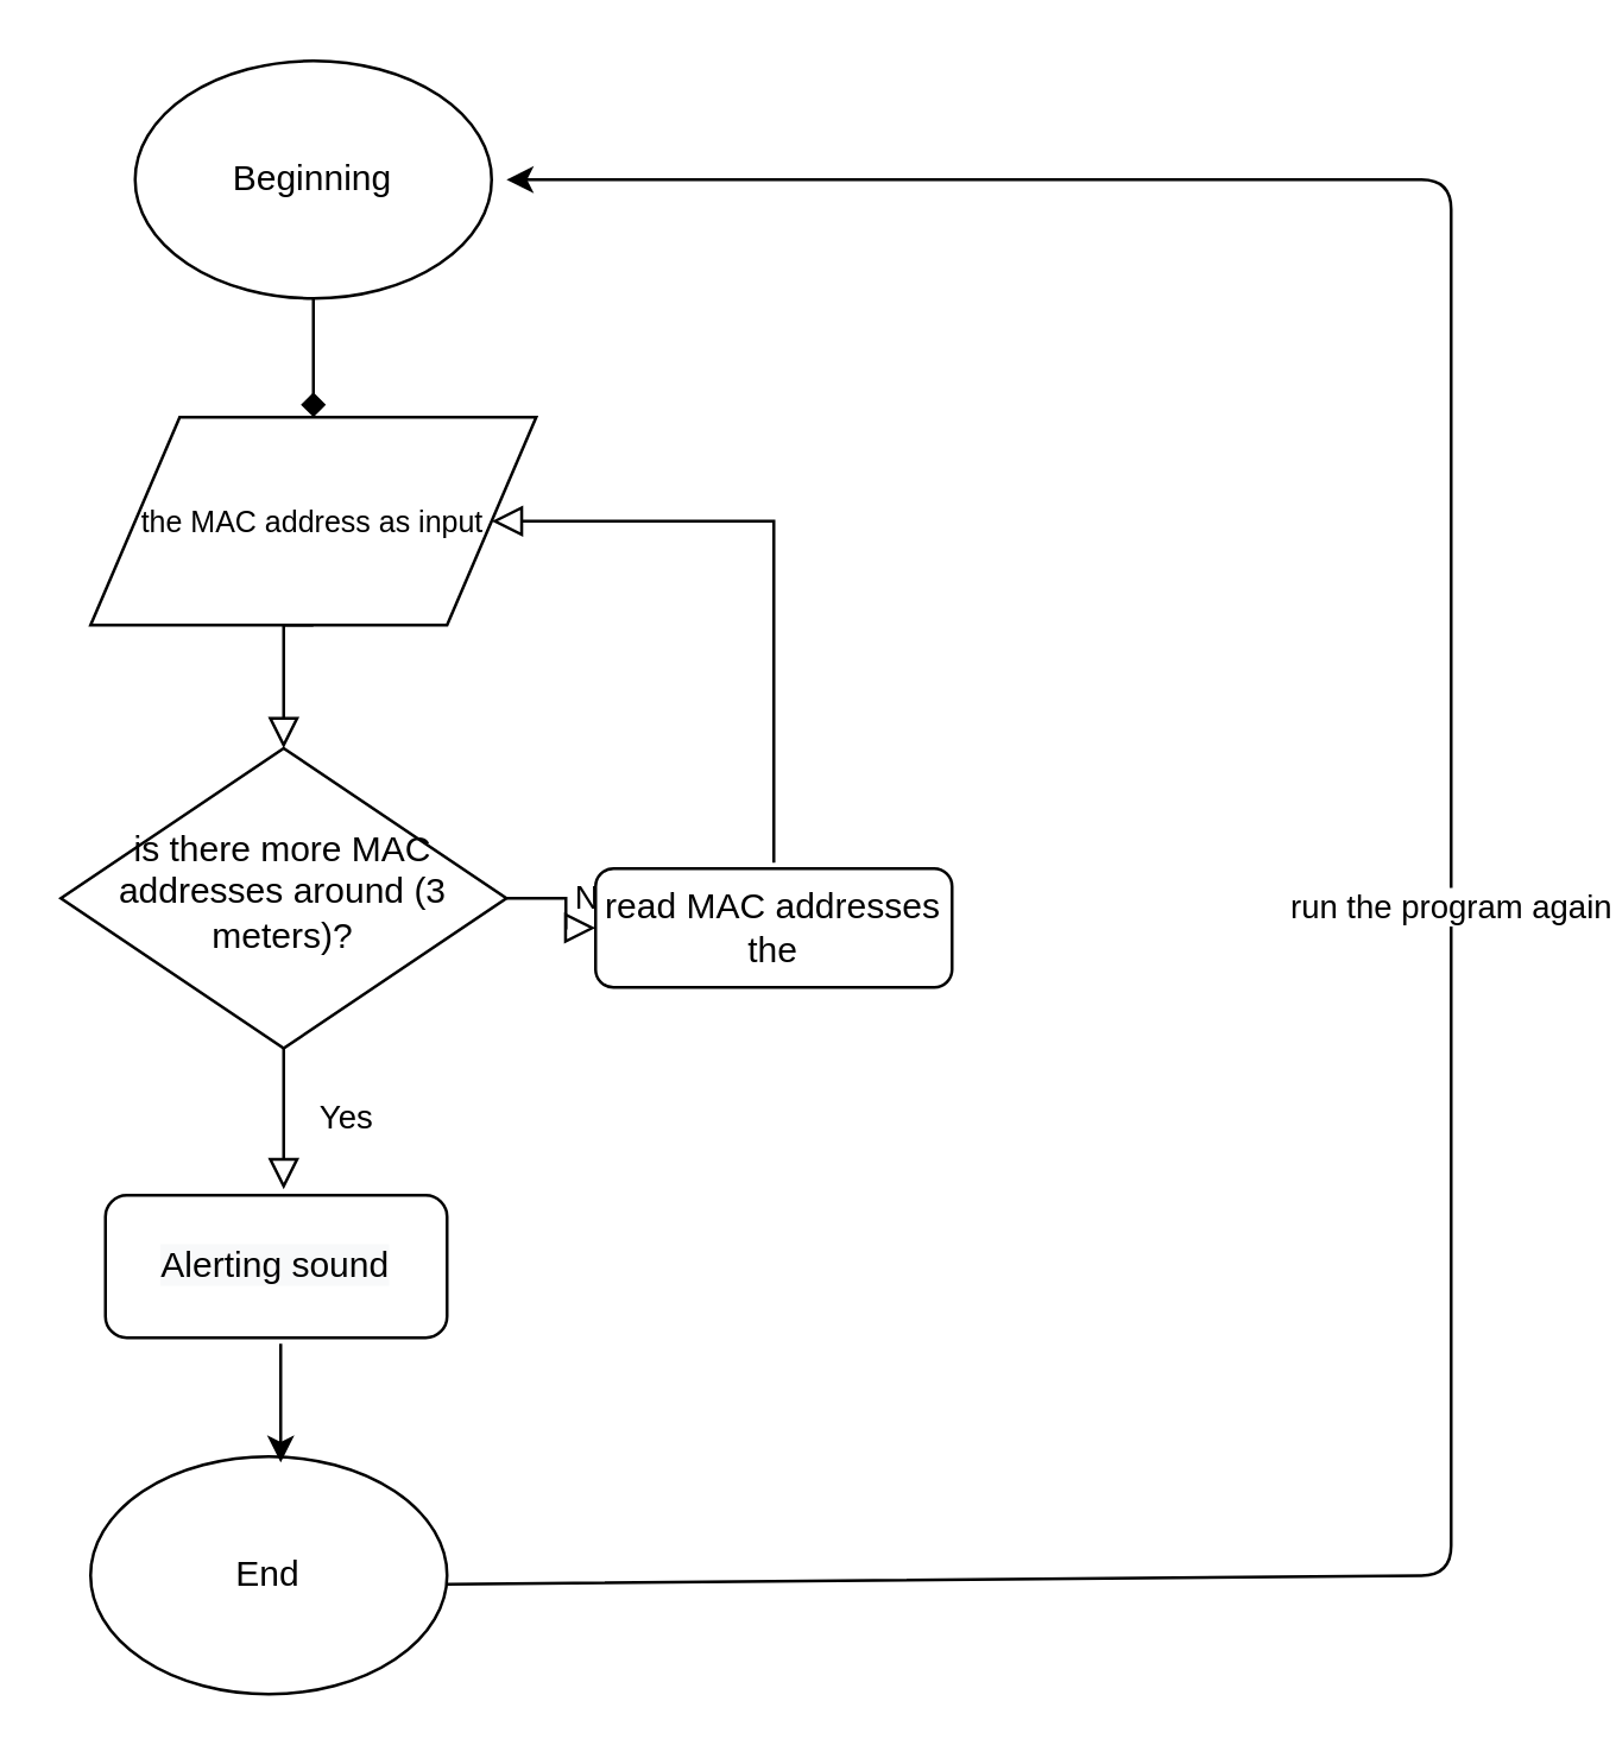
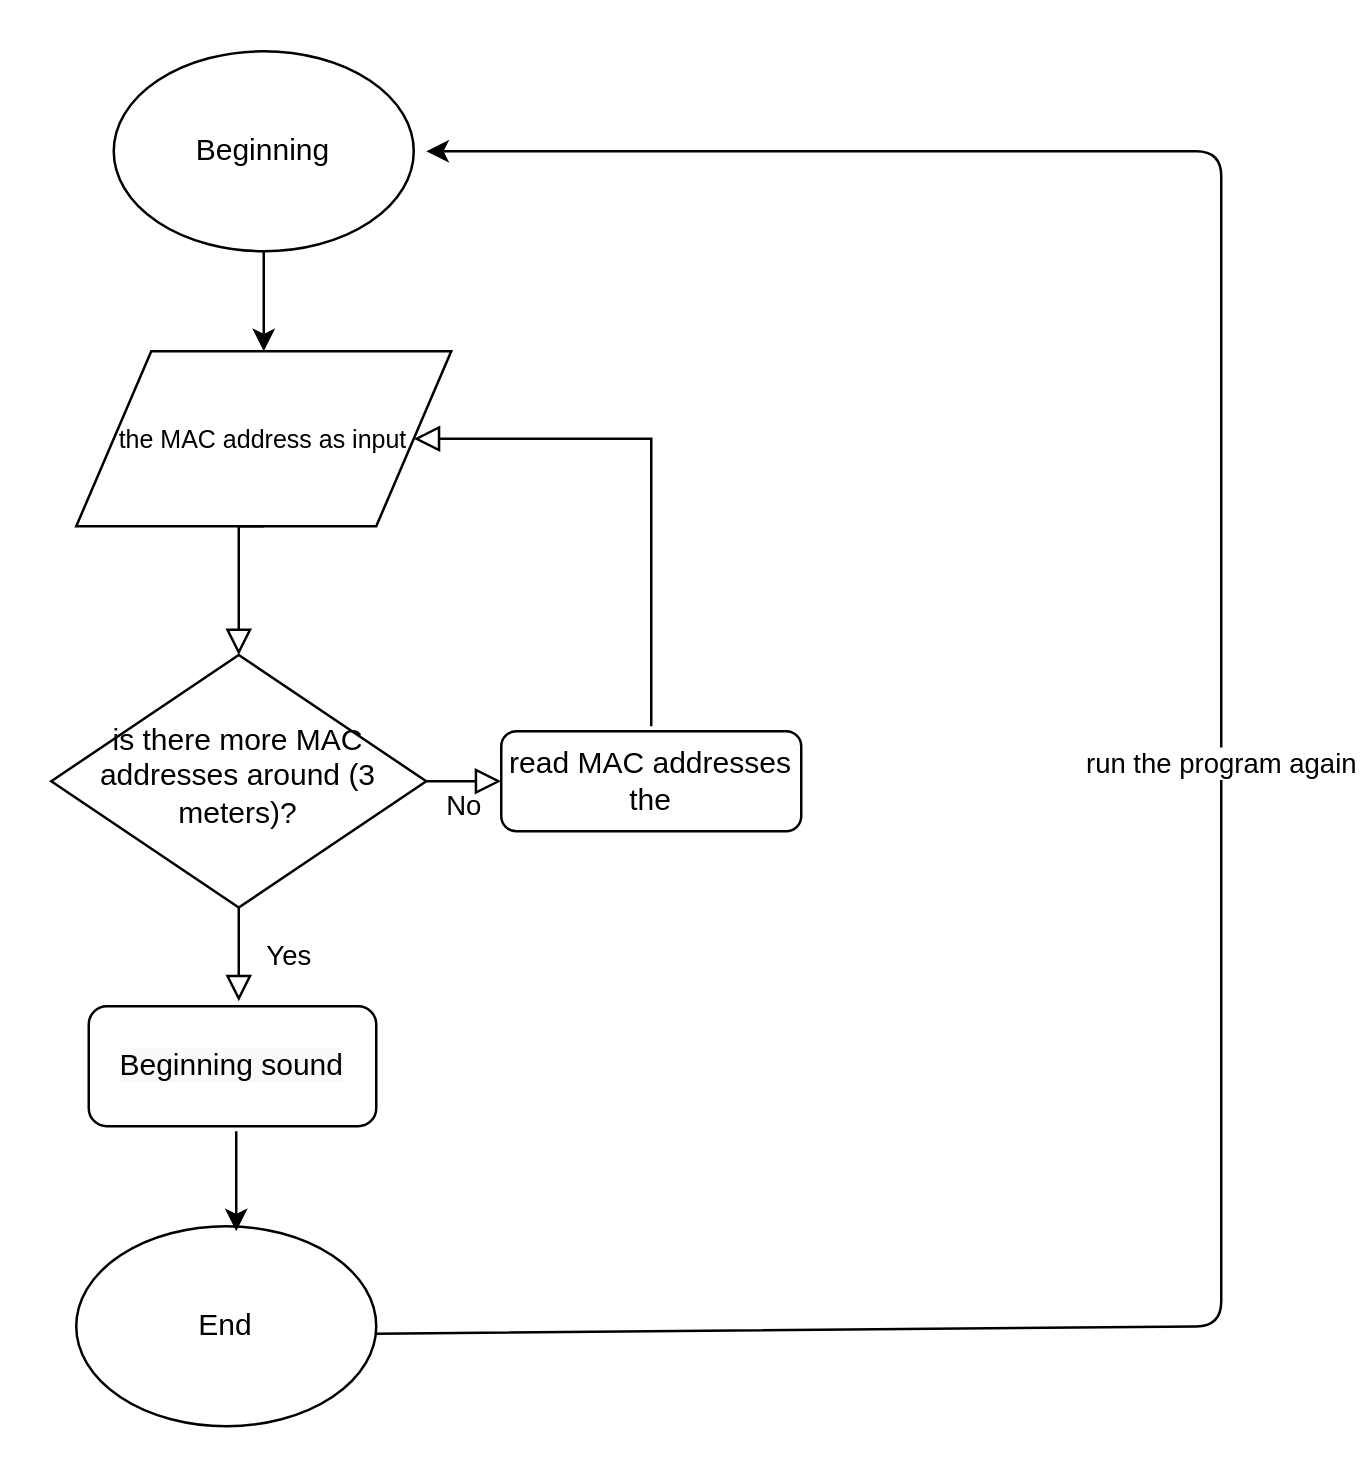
- <mxCell id="8" value="" style="edgeStyle=orthogonalEdgeStyle;rounded=0;orthogonalLoop=1;jettySize=auto;html=1;endArrow=diamond;" edge="1" parent="1" source="9" target="7"><mxGeometry relative="1" as="geometry"><Array as="points"><mxPoint x="105" y="110" /><mxPoint x="105" y="110" /></Array></mxGeometry></mxCell>
+ <mxCell id="8" value="" style="edgeStyle=orthogonalEdgeStyle;rounded=0;orthogonalLoop=1;jettySize=auto;html=1;" edge="1" parent="1" source="9" target="7"><mxGeometry relative="1" as="geometry"><Array as="points"><mxPoint x="105" y="110" /><mxPoint x="105" y="110" /></Array></mxGeometry></mxCell>
- <mxCell id="5" value="is there more MAC addresses around (3 meters)?" style="rhombus;whiteSpace=wrap;html=1;shadow=0;fontFamily=Helvetica;fontSize=12;align=center;strokeWidth=1;spacing=6;spacingTop=-4;" parent="1" vertex="1"><mxGeometry x="20" y="251.5" width="150" height="101" as="geometry" /></mxCell>
+ <mxCell id="5" value="is there more MAC addresses around (3 meters)?" style="rhombus;whiteSpace=wrap;html=1;shadow=0;fontFamily=Helvetica;fontSize=12;align=center;strokeWidth=1;spacing=6;spacingTop=-4;" parent="1" vertex="1"><mxGeometry x="20" y="261.5" width="150" height="101" as="geometry" /></mxCell>
- <mxCell id="11" value="&#10;&#10;&lt;span style=&quot;color: rgb(0, 0, 0); font-family: helvetica; font-size: 12px; font-style: normal; font-weight: 400; letter-spacing: normal; text-align: center; text-indent: 0px; text-transform: none; word-spacing: 0px; background-color: rgb(248, 249, 250); display: inline; float: none;&quot;&gt;Alerting sound&lt;/span&gt;&#10;&#10;" style="rounded=1;whiteSpace=wrap;html=1;" vertex="1" parent="1"><mxGeometry x="35" y="402" width="115" height="48" as="geometry" /></mxCell>
+ <mxCell id="11" value="&#10;&#10;&lt;span style=&quot;color: rgb(0, 0, 0); font-family: helvetica; font-size: 12px; font-style: normal; font-weight: 400; letter-spacing: normal; text-align: center; text-indent: 0px; text-transform: none; word-spacing: 0px; background-color: rgb(248, 249, 250); display: inline; float: none;&quot;&gt;Beginning sound&lt;/span&gt;&#10;&#10;" style="rounded=1;whiteSpace=wrap;html=1;" vertex="1" parent="1"><mxGeometry x="35" y="402" width="115" height="48" as="geometry" /></mxCell>
